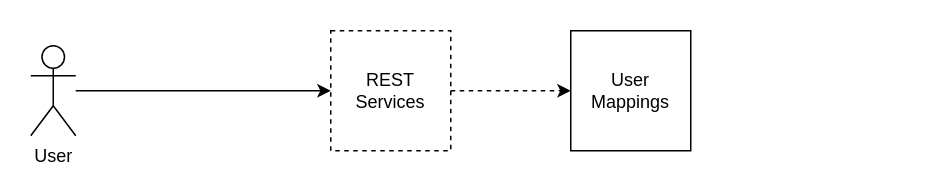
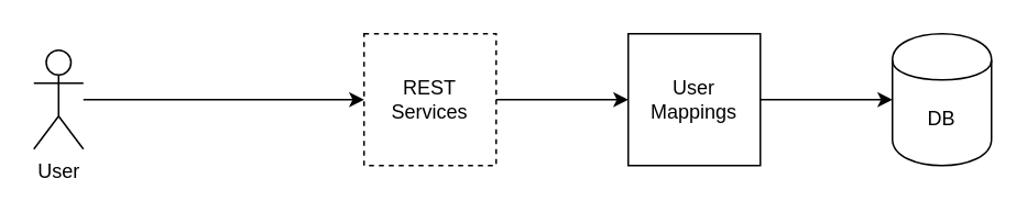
- <mxCell id="8" style="edgeStyle=orthogonalEdgeStyle;rounded=0;orthogonalLoop=1;jettySize=auto;html=1;entryX=0;entryY=0.5;entryDx=0;entryDy=0;dashed=1;" edge="1" parent="2" source="3" target="6"><mxGeometry relative="1" as="geometry" /></mxCell>
+ <mxCell id="8" style="edgeStyle=orthogonalEdgeStyle;rounded=0;orthogonalLoop=1;jettySize=auto;html=1;entryX=0;entryY=0.5;entryDx=0;entryDy=0;" edge="1" parent="2" source="3" target="6"><mxGeometry relative="1" as="geometry" /></mxCell>
+ <mxCell id="9" style="edgeStyle=orthogonalEdgeStyle;rounded=0;orthogonalLoop=1;jettySize=auto;html=1;exitX=1;exitY=0.5;exitDx=0;exitDy=0;" edge="1" parent="2" source="6" target="4"><mxGeometry relative="1" as="geometry" /></mxCell>
+ <mxCell id="4" value="DB" style="shape=cylinder;whiteSpace=wrap;html=1;boundedLbl=1;backgroundOutline=1;" vertex="1" parent="2"><mxGeometry x="520" width="60" height="80" as="geometry" /></mxCell>
